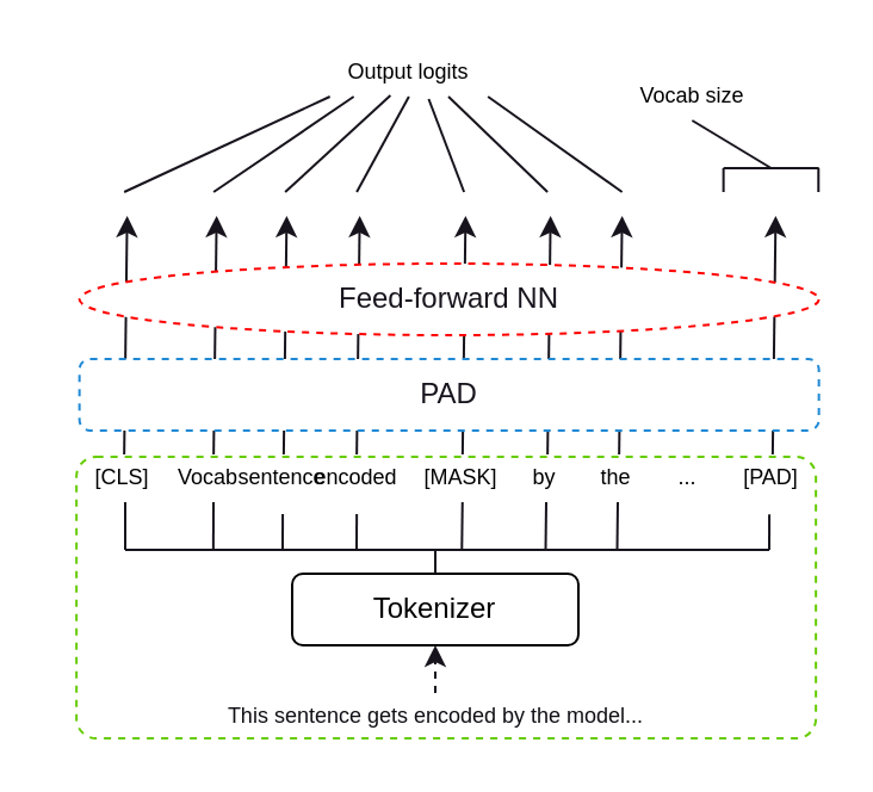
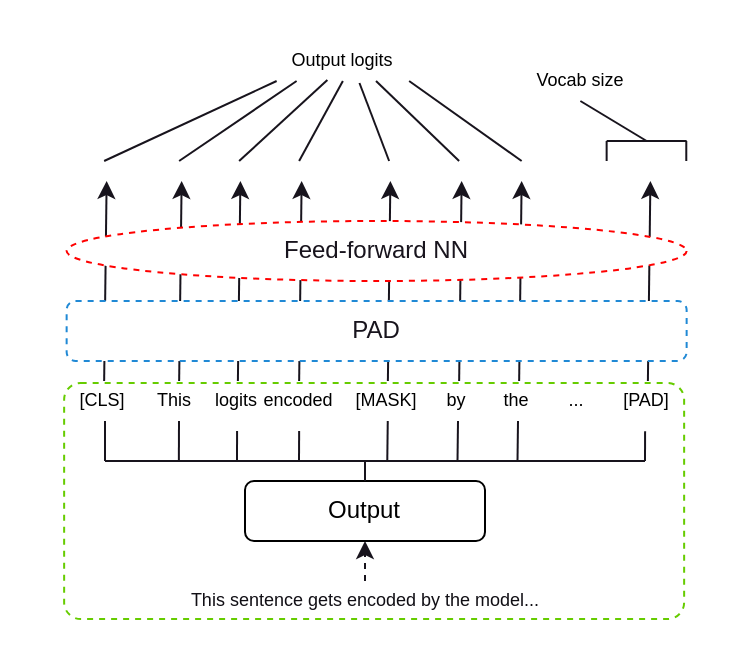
- <mxCell id="7" value="Vocab" style="text;html=1;strokeColor=none;fillColor=none;align=center;verticalAlign=middle;whiteSpace=wrap;rounded=0;fontSize=9;fontColor=#000;" vertex="1" parent="1"><mxGeometry x="69.69" y="185" width="33.75" height="30" as="geometry" /></mxCell>
+ <mxCell id="7" value="This" style="text;html=1;strokeColor=none;fillColor=none;align=center;verticalAlign=middle;whiteSpace=wrap;rounded=0;fontSize=9;fontColor=#000;" vertex="1" parent="1"><mxGeometry x="69.69" y="185" width="33.75" height="30" as="geometry" /></mxCell>
- <mxCell id="10" value="sentence" style="text;html=1;strokeColor=none;fillColor=none;align=center;verticalAlign=middle;whiteSpace=wrap;rounded=0;fontSize=9;fontColor=#000;" vertex="1" parent="1"><mxGeometry x="99.07" y="185" width="37.93" height="30" as="geometry" /></mxCell>
+ <mxCell id="10" value="logits" style="text;html=1;strokeColor=none;fillColor=none;align=center;verticalAlign=middle;whiteSpace=wrap;rounded=0;fontSize=9;fontColor=#000;" vertex="1" parent="1"><mxGeometry x="99.07" y="185" width="37.93" height="30" as="geometry" /></mxCell>
- <mxCell id="5" value="&lt;font color=&quot;#000000&quot;&gt;Tokenizer&lt;/font&gt;" style="rounded=1;whiteSpace=wrap;html=1;fontSize=12;fillColor=#FFFFFF;strokeColor=#000000;" vertex="1" parent="1"><mxGeometry x="122" y="240" width="120" height="30" as="geometry" /></mxCell>
+ <mxCell id="5" value="&lt;font color=&quot;#000000&quot;&gt;Output&lt;/font&gt;" style="rounded=1;whiteSpace=wrap;html=1;fontSize=12;fillColor=#FFFFFF;strokeColor=#000000;" vertex="1" parent="1"><mxGeometry x="122" y="240" width="120" height="30" as="geometry" /></mxCell>
